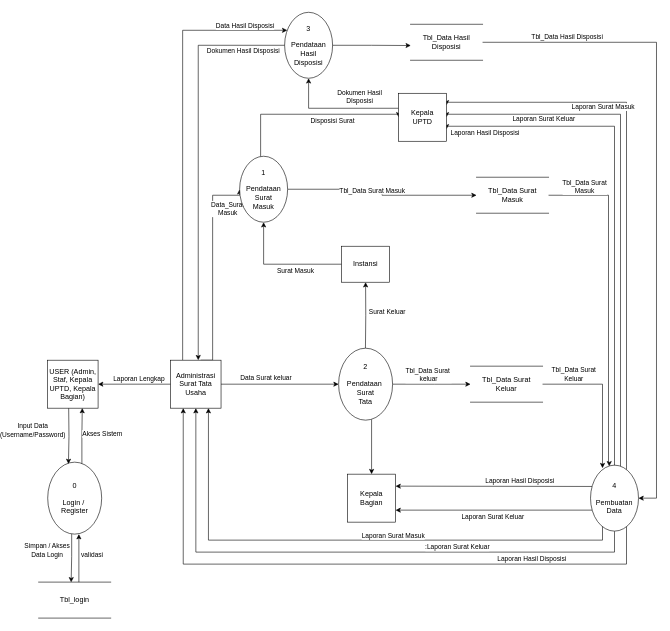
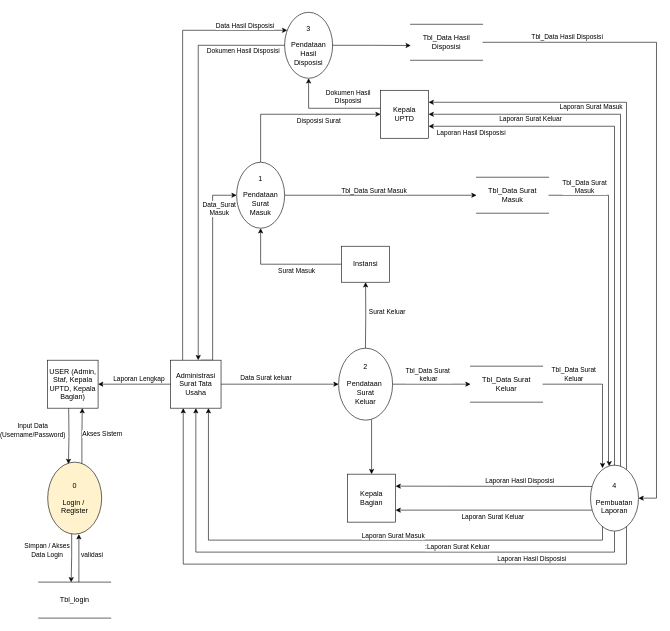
- <mxCell id="49" value="Kepala&lt;div&gt;UPTD&lt;/div&gt;" style="whiteSpace=wrap;html=1;aspect=fixed;" vertex="1" parent="1"><mxGeometry x="620" y="155" width="80" height="80" as="geometry" /></mxCell>
+ <mxCell id="49" value="Kepala&lt;div&gt;UPTD&lt;/div&gt;" style="whiteSpace=wrap;html=1;aspect=fixed;" vertex="1" parent="1"><mxGeometry x="590" y="150" width="80" height="80" as="geometry" /></mxCell>
- <mxCell id="43" value="&lt;div&gt;1&lt;/div&gt;&lt;div&gt;&lt;br&gt;&lt;/div&gt;Pendataan Surat&lt;div&gt;Masuk&lt;/div&gt;" style="ellipse;whiteSpace=wrap;html=1;" vertex="1" parent="1"><mxGeometry x="355" y="260" width="80" height="110" as="geometry" /></mxCell>
+ <mxCell id="43" value="&lt;div&gt;1&lt;/div&gt;&lt;div&gt;&lt;br&gt;&lt;/div&gt;Pendataan Surat&lt;div&gt;Masuk&lt;/div&gt;" style="ellipse;whiteSpace=wrap;html=1;" vertex="1" parent="1"><mxGeometry x="350" y="270" width="80" height="110" as="geometry" /></mxCell>
- <mxCell id="16" value="2&lt;div&gt;&lt;br&gt;&lt;div&gt;Pendataan&amp;nbsp;&lt;/div&gt;&lt;div&gt;Surat&lt;/div&gt;&lt;div&gt;Tata&lt;/div&gt;&lt;/div&gt;" style="ellipse;whiteSpace=wrap;html=1;" vertex="1" parent="1"><mxGeometry x="520" y="580" width="90" height="120" as="geometry" /></mxCell>
+ <mxCell id="16" value="2&lt;div&gt;&lt;br&gt;&lt;div&gt;Pendataan&amp;nbsp;&lt;/div&gt;&lt;div&gt;Surat&lt;/div&gt;&lt;div&gt;Keluar&lt;/div&gt;&lt;/div&gt;" style="ellipse;whiteSpace=wrap;html=1;" vertex="1" parent="1"><mxGeometry x="520" y="580" width="90" height="120" as="geometry" /></mxCell>
- <mxCell id="61" value="&lt;div&gt;0&lt;/div&gt;&lt;div&gt;&lt;br&gt;&lt;/div&gt;Login /&amp;nbsp;&lt;div&gt;Register&lt;/div&gt;" style="ellipse;whiteSpace=wrap;html=1;" vertex="1" parent="1"><mxGeometry x="35" y="770" width="90" height="120" as="geometry" /></mxCell>
+ <mxCell id="61" value="&lt;div&gt;0&lt;/div&gt;&lt;div&gt;&lt;br&gt;&lt;/div&gt;Login /&amp;nbsp;&lt;div&gt;Register&lt;/div&gt;" style="ellipse;whiteSpace=wrap;html=1;fillColor=#fff2cc;" vertex="1" parent="1"><mxGeometry x="35" y="770" width="90" height="120" as="geometry" /></mxCell>
- <mxCell id="35" value="4&lt;div&gt;&lt;br&gt;&lt;/div&gt;&lt;div&gt;Pembuatan Data&lt;/div&gt;" style="ellipse;whiteSpace=wrap;html=1;" vertex="1" parent="1"><mxGeometry x="940" y="775" width="80" height="110" as="geometry" /></mxCell>
+ <mxCell id="35" value="4&lt;div&gt;&lt;br&gt;&lt;/div&gt;&lt;div&gt;Pembuatan Laporan&lt;/div&gt;" style="ellipse;whiteSpace=wrap;html=1;" vertex="1" parent="1"><mxGeometry x="940" y="775" width="80" height="110" as="geometry" /></mxCell>
